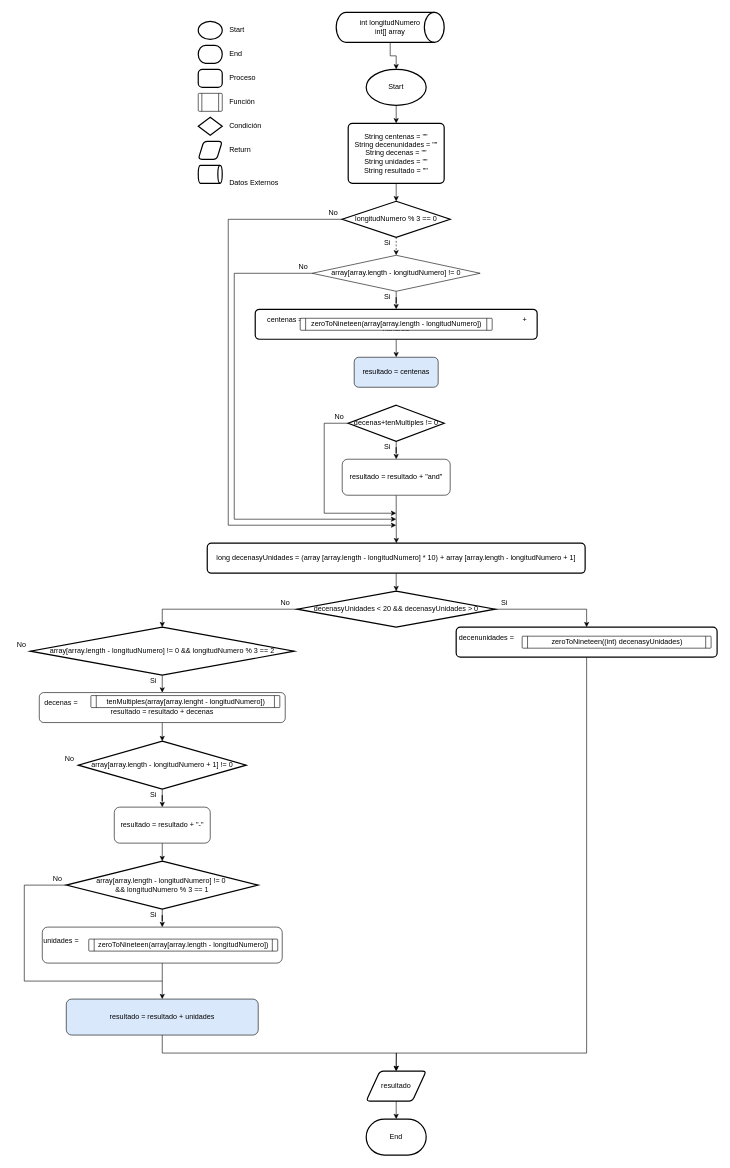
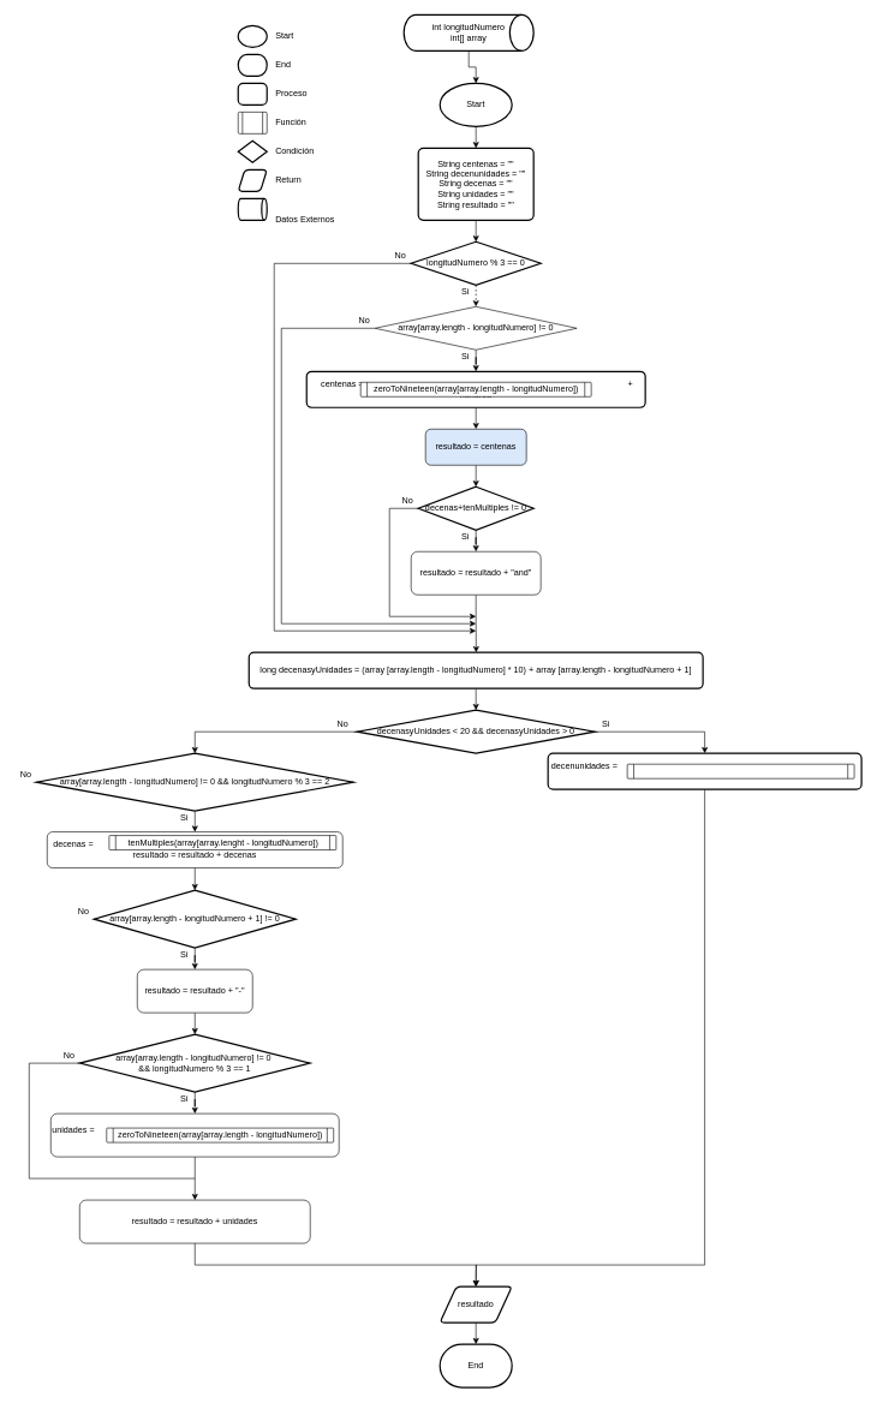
+ <mxCell id="36" style="edgeStyle=orthogonalEdgeStyle;rounded=0;orthogonalLoop=1;jettySize=auto;html=1;exitX=0.5;exitY=1;exitDx=0;exitDy=0;entryX=0.5;entryY=0;entryDx=0;entryDy=0;entryPerimeter=0;endArrow=classic;endFill=1;" edge="1" parent="1" source="37" target="40"><mxGeometry relative="1" as="geometry" /></mxCell>
- <mxCell id="55" value="zeroToNineteen((int) decenasyUnidades)" style="text;html=1;align=center;verticalAlign=middle;resizable=0;points=[];autosize=1;strokeColor=none;fillColor=none;" vertex="1" parent="1"><mxGeometry x="907.5" y="1060" width="240" height="20" as="geometry" /></mxCell>
- <mxCell id="80" value="resultado = resultado + unidades" style="rounded=1;whiteSpace=wrap;html=1;labelBackgroundColor=none;fontFamily=Helvetica;fontColor=#040505;fillColor=#dae8fc;" vertex="1" parent="1"><mxGeometry x="110" y="1665" width="320" height="60" as="geometry" /></mxCell>
+ <mxCell id="80" value="resultado = resultado + unidades" style="rounded=1;whiteSpace=wrap;html=1;labelBackgroundColor=none;fontFamily=Helvetica;fontColor=#040505;" vertex="1" parent="1"><mxGeometry x="110" y="1665" width="320" height="60" as="geometry" /></mxCell>
